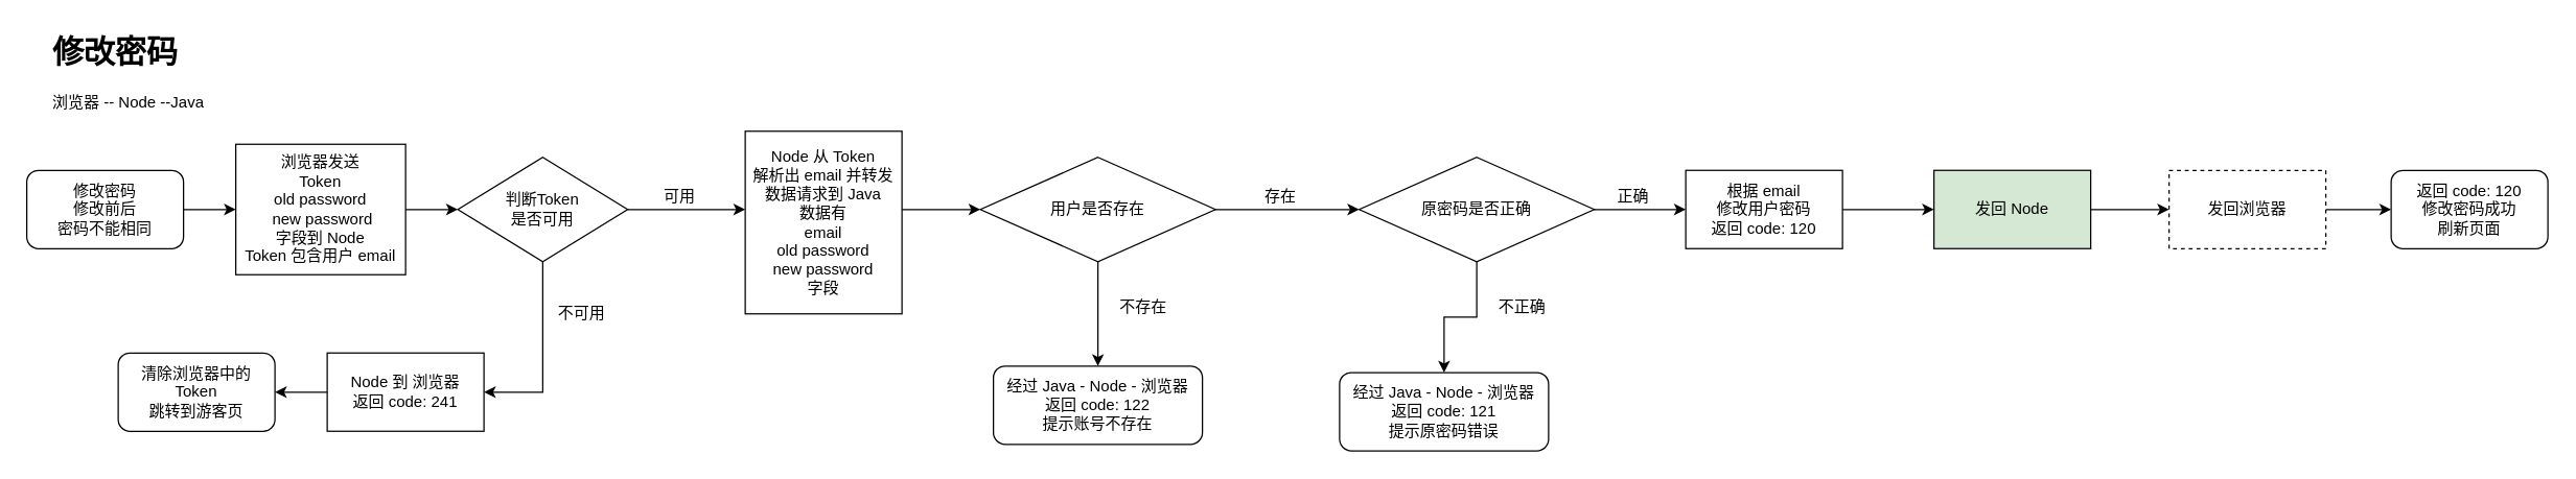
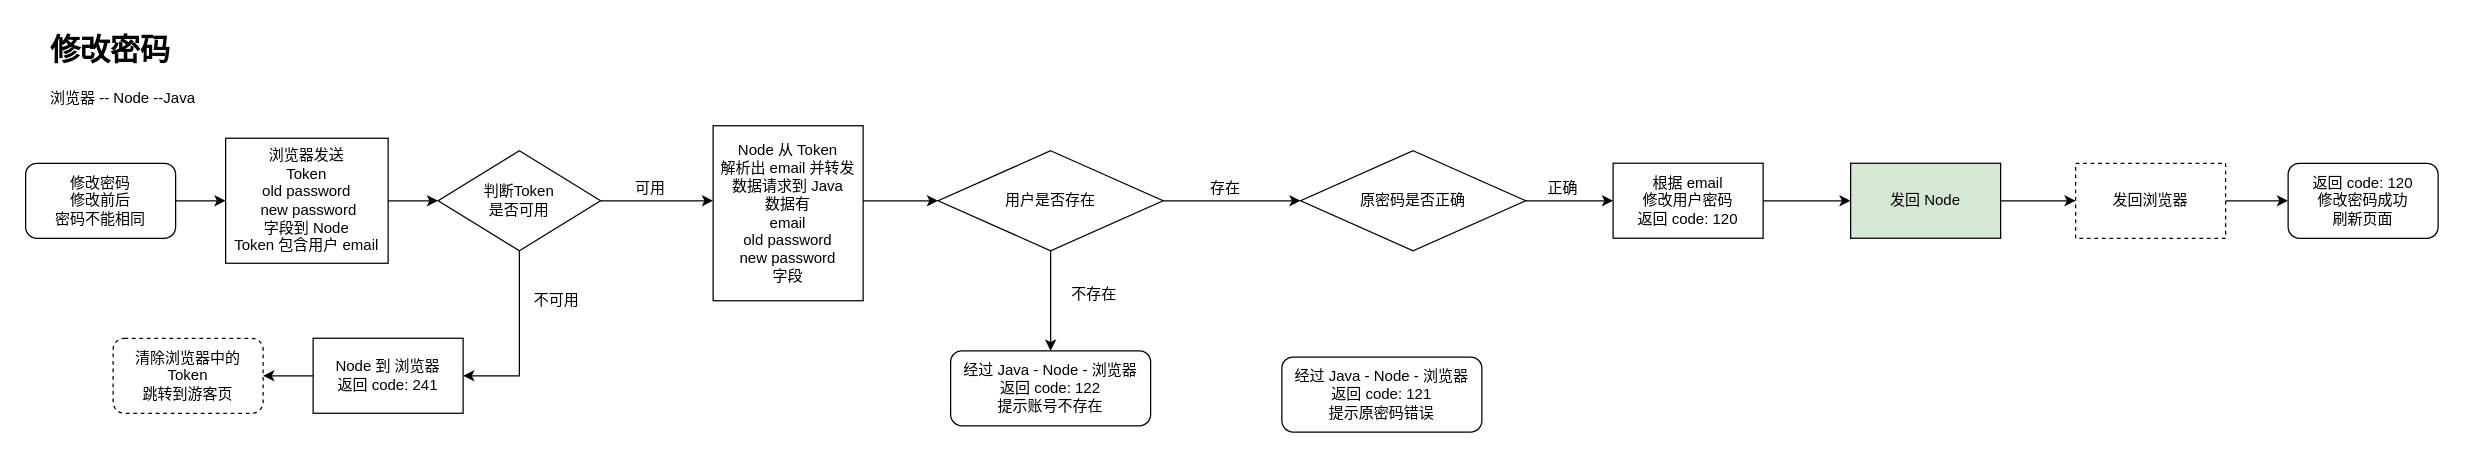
- <mxCell id="35" value="不正确" style="text;html=1;strokeColor=none;fillColor=none;align=center;verticalAlign=middle;whiteSpace=wrap;rounded=0;" parent="1" vertex="1"><mxGeometry x="1130" y="220" width="70" height="30" as="geometry" /></mxCell>
- <mxCell id="32" style="edgeStyle=orthogonalEdgeStyle;rounded=0;orthogonalLoop=1;jettySize=auto;html=1;entryX=0.5;entryY=0;entryDx=0;entryDy=0;" parent="1" source="33" target="36" edge="1"><mxGeometry relative="1" as="geometry"><mxPoint x="1320" y="280" as="targetPoint" /><Array as="points" /></mxGeometry></mxCell>
- <mxCell id="27" value="&lt;span&gt;清除浏览器中的 Token&lt;/span&gt;&lt;br&gt;&lt;span&gt;跳转到游客页&lt;/span&gt;" style="rounded=1;whiteSpace=wrap;html=1;" parent="1" vertex="1"><mxGeometry x="90" y="270" width="120" height="60" as="geometry" /></mxCell>
+ <mxCell id="27" value="&lt;span&gt;清除浏览器中的 Token&lt;/span&gt;&lt;br&gt;&lt;span&gt;跳转到游客页&lt;/span&gt;" style="rounded=1;whiteSpace=wrap;html=1;dashed=1;" parent="1" vertex="1"><mxGeometry x="90" y="270" width="120" height="60" as="geometry" /></mxCell>
